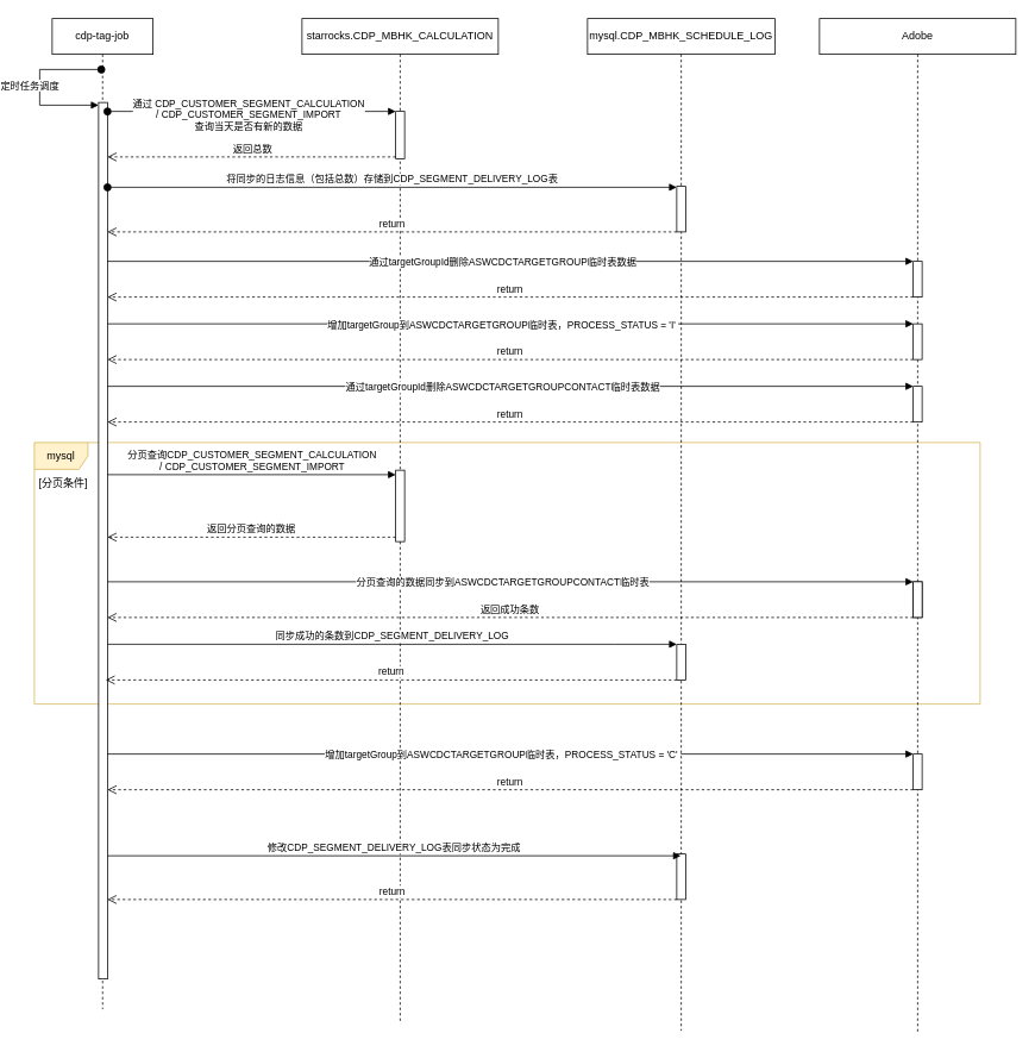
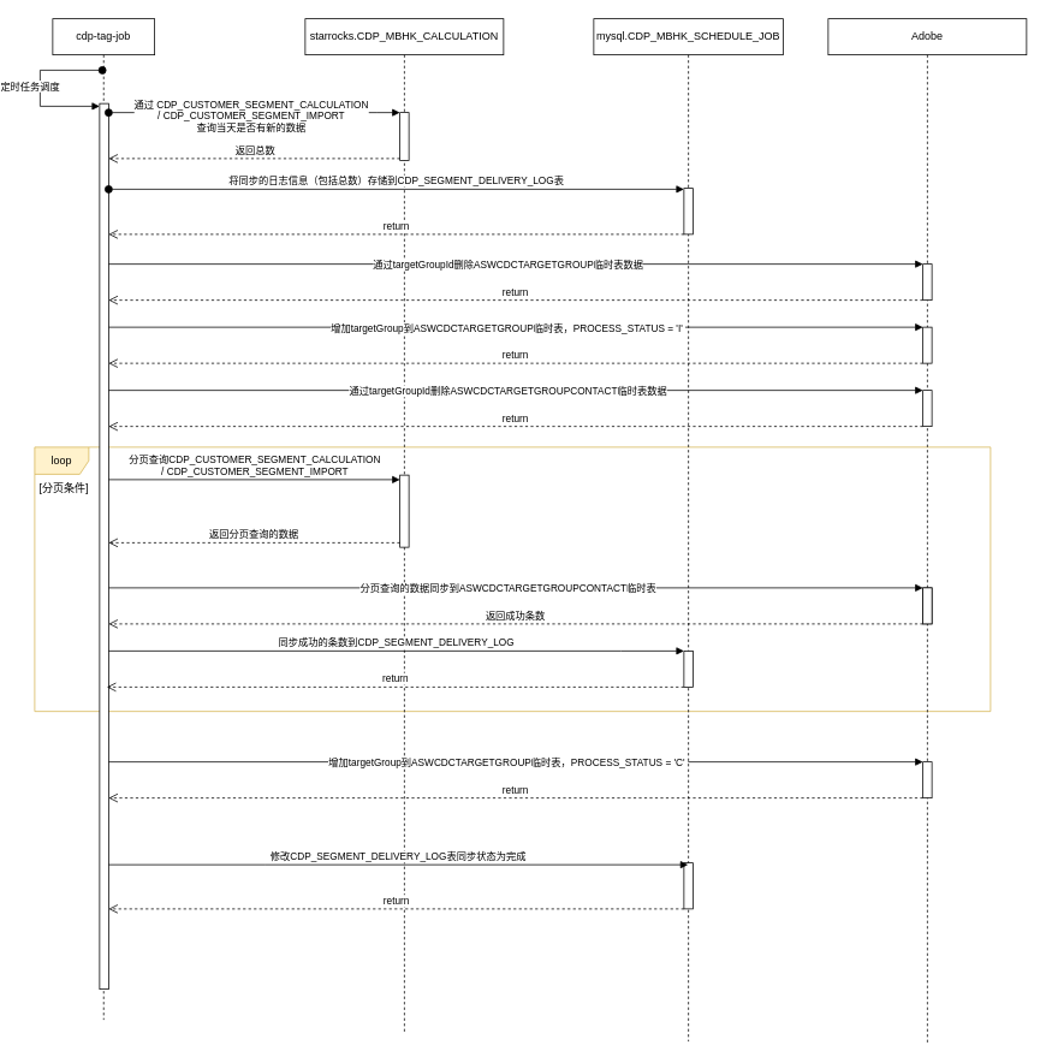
- <mxCell id="29" value="mysql.CDP_MBHK_SCHEDULE_LOG" style="shape=umlLifeline;perimeter=lifelinePerimeter;whiteSpace=wrap;html=1;container=1;dropTarget=0;collapsible=0;recursiveResize=0;outlineConnect=0;portConstraint=eastwest;newEdgeStyle={&quot;edgeStyle&quot;:&quot;elbowEdgeStyle&quot;,&quot;elbow&quot;:&quot;vertical&quot;,&quot;curved&quot;:0,&quot;rounded&quot;:0};" parent="1" vertex="1"><mxGeometry x="652" y="20" width="210" height="1134" as="geometry" /></mxCell>
+ <mxCell id="29" value="mysql.CDP_MBHK_SCHEDULE_JOB" style="shape=umlLifeline;perimeter=lifelinePerimeter;whiteSpace=wrap;html=1;container=1;dropTarget=0;collapsible=0;recursiveResize=0;outlineConnect=0;portConstraint=eastwest;newEdgeStyle={&quot;edgeStyle&quot;:&quot;elbowEdgeStyle&quot;,&quot;elbow&quot;:&quot;vertical&quot;,&quot;curved&quot;:0,&quot;rounded&quot;:0};" parent="1" vertex="1"><mxGeometry x="652" y="20" width="210" height="1134" as="geometry" /></mxCell>
- <mxCell id="2" value="mysql" style="shape=umlFrame;whiteSpace=wrap;html=1;pointerEvents=0;fillColor=#fff2cc;strokeColor=#d6b656;swimlaneFillColor=none;" parent="1" vertex="1"><mxGeometry x="32" y="495" width="1060" height="293" as="geometry" /></mxCell>
+ <mxCell id="2" value="loop" style="shape=umlFrame;whiteSpace=wrap;html=1;pointerEvents=0;fillColor=#fff2cc;strokeColor=#d6b656;swimlaneFillColor=none;" parent="1" vertex="1"><mxGeometry x="32" y="495" width="1060" height="293" as="geometry" /></mxCell>
